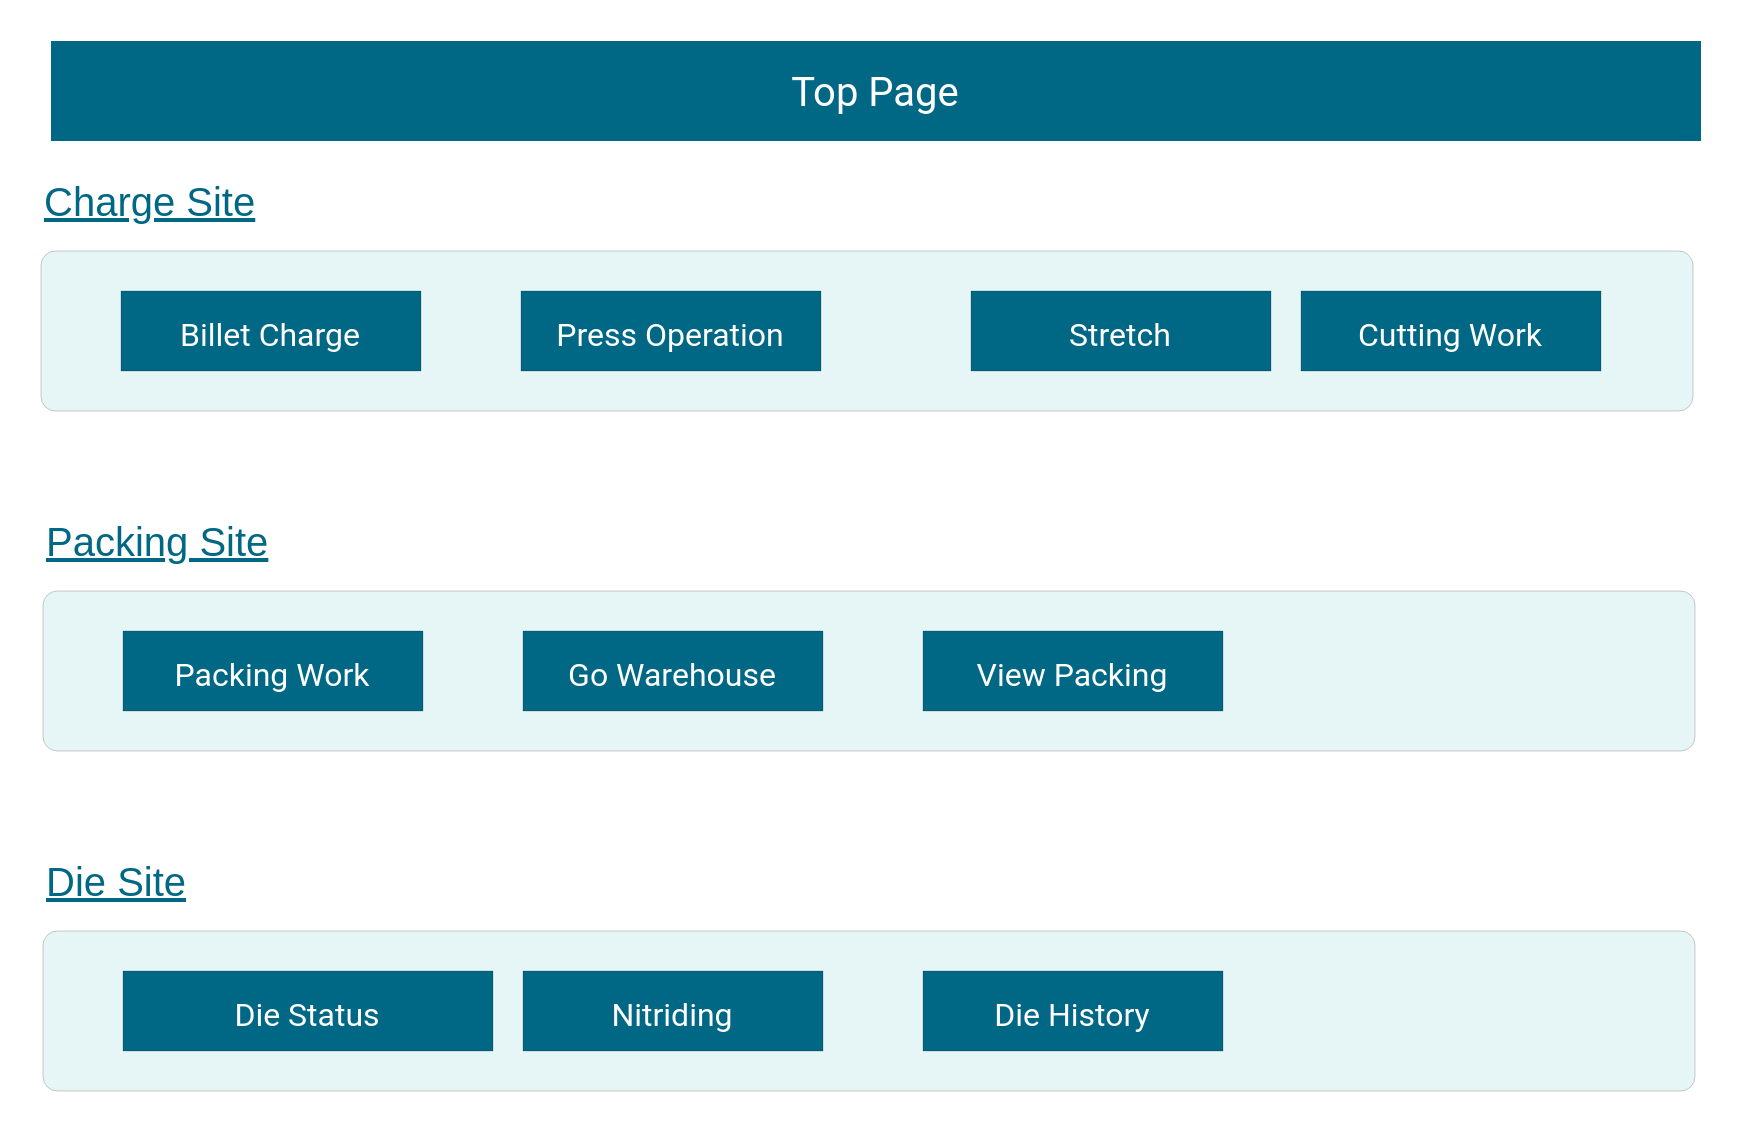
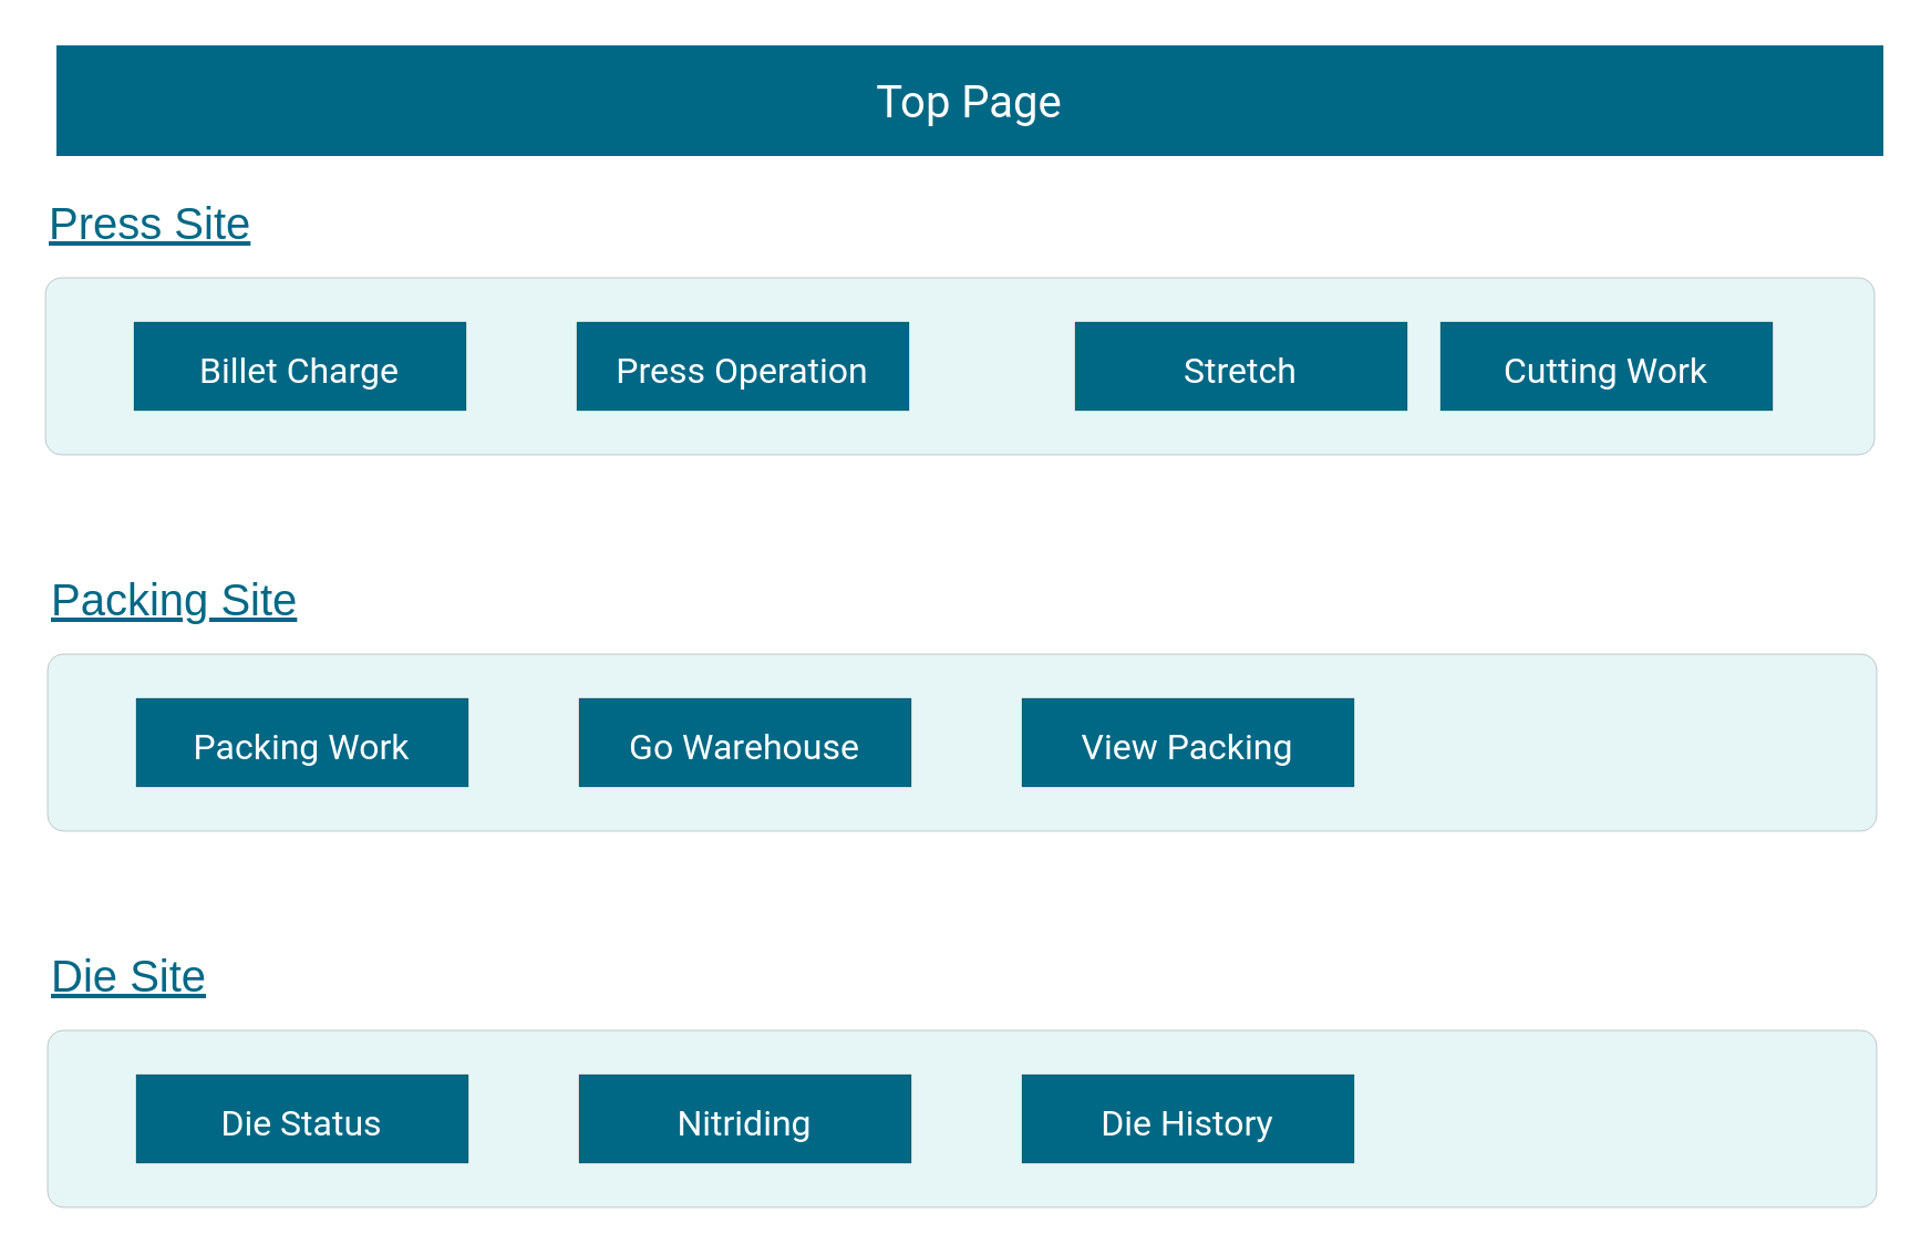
- <mxCell id="3" value="&lt;font color=&quot;#006885&quot;&gt;&lt;u&gt;Charge Site&lt;/u&gt;&lt;/font&gt;" style="text;html=1;strokeColor=none;fillColor=none;align=left;verticalAlign=middle;whiteSpace=wrap;rounded=0;fontSize=20;fontColor=#FFFFFF;" vertex="1" parent="1"><mxGeometry y="85" width="160" height="30" as="geometry" x="20" /></mxCell>
+ <mxCell id="3" value="&lt;font color=&quot;#006885&quot;&gt;&lt;u&gt;Press Site&lt;/u&gt;&lt;/font&gt;" style="text;html=1;strokeColor=none;fillColor=none;align=left;verticalAlign=middle;whiteSpace=wrap;rounded=0;fontSize=20;fontColor=#FFFFFF;" vertex="1" parent="1"><mxGeometry y="85" width="160" height="30" as="geometry" x="20" /></mxCell>
- <mxCell id="16" value="&lt;font face=&quot;Roboto&quot; color=&quot;#ffffff&quot;&gt;&lt;span style=&quot;font-size: 16px;&quot;&gt;Die Status&lt;/span&gt;&lt;/font&gt;" style="rounded=0;whiteSpace=wrap;html=1;strokeWidth=0;fontSize=20;fontColor=#006885;fillColor=#006885;" vertex="1" parent="1"><mxGeometry x="61" y="485" width="185" height="40" as="geometry" /></mxCell>
+ <mxCell id="16" value="&lt;font face=&quot;Roboto&quot; color=&quot;#ffffff&quot;&gt;&lt;span style=&quot;font-size: 16px;&quot;&gt;Die Status&lt;/span&gt;&lt;/font&gt;" style="rounded=0;whiteSpace=wrap;html=1;strokeWidth=0;fontSize=20;fontColor=#006885;fillColor=#006885;" vertex="1" parent="1"><mxGeometry x="61" y="485" width="150" height="40" as="geometry" /></mxCell>
